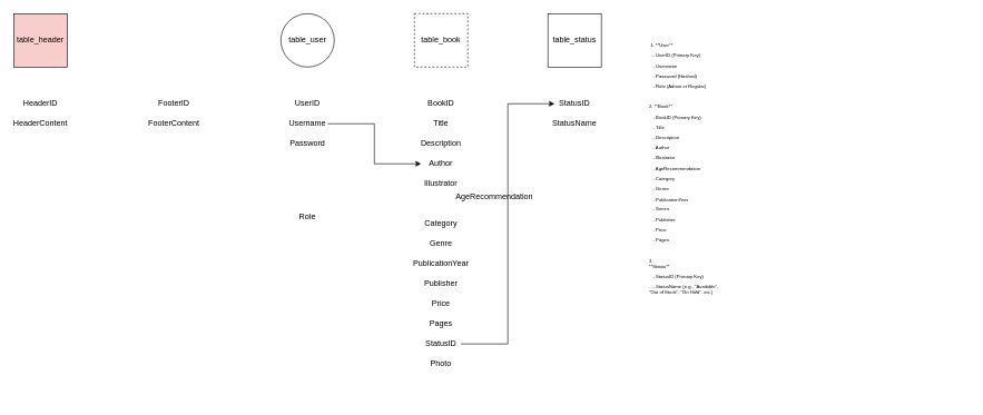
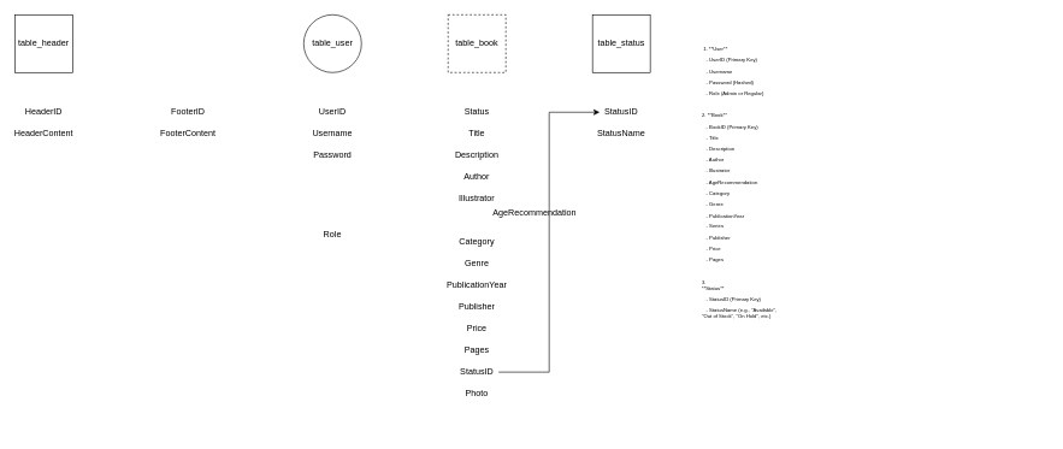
- <mxCell id="28" value="table_header" style="whiteSpace=wrap;html=1;aspect=fixed;fillColor=#f8cecc;" vertex="1" parent="1"><mxGeometry x="20" y="20" width="80" height="80" as="geometry" /></mxCell>
+ <mxCell id="28" value="table_header" style="whiteSpace=wrap;html=1;aspect=fixed;" vertex="1" parent="1"><mxGeometry x="20" y="20" width="80" height="80" as="geometry" /></mxCell>
- <mxCell id="11" value="BookID" style="text;html=1;align=center;verticalAlign=middle;whiteSpace=wrap;rounded=0;" vertex="1" parent="1"><mxGeometry x="630" y="140" width="60" height="30" as="geometry" /></mxCell>
+ <mxCell id="11" value="Status" style="text;html=1;align=center;verticalAlign=middle;whiteSpace=wrap;rounded=0;" vertex="1" parent="1"><mxGeometry x="630" y="140" width="60" height="30" as="geometry" /></mxCell>
- <mxCell id="7" style="edgeStyle=orthogonalEdgeStyle;rounded=0;orthogonalLoop=1;jettySize=auto;html=1;exitX=1;exitY=0.5;exitDx=0;exitDy=0;entryX=0;entryY=0.5;entryDx=0;entryDy=0;" edge="1" parent="1" source="8" target="14"><mxGeometry relative="1" as="geometry" /></mxCell>
